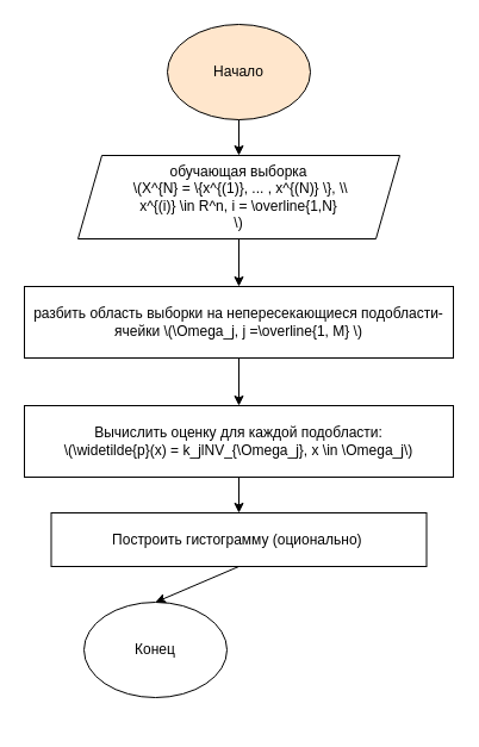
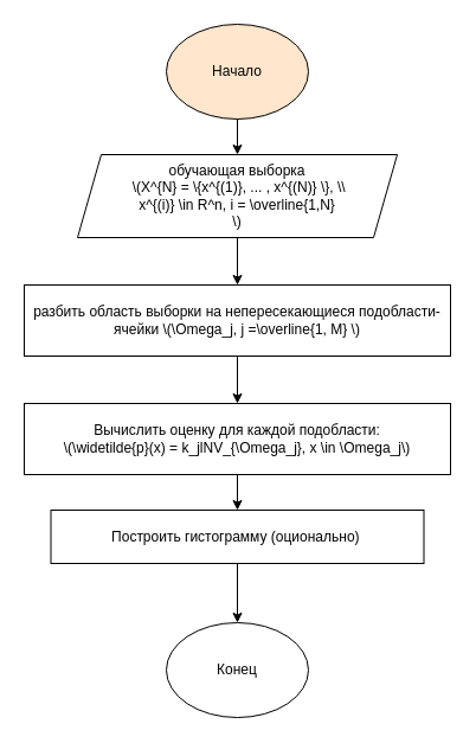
- <mxCell id="10" value="Конец" style="ellipse;whiteSpace=wrap;html=1;" parent="1" vertex="1"><mxGeometry x="70" y="505" width="120" height="80" as="geometry" /></mxCell>
+ <mxCell id="10" value="Конец" style="ellipse;whiteSpace=wrap;html=1;" parent="1" vertex="1"><mxGeometry x="140" y="525" width="120" height="80" as="geometry" /></mxCell>
